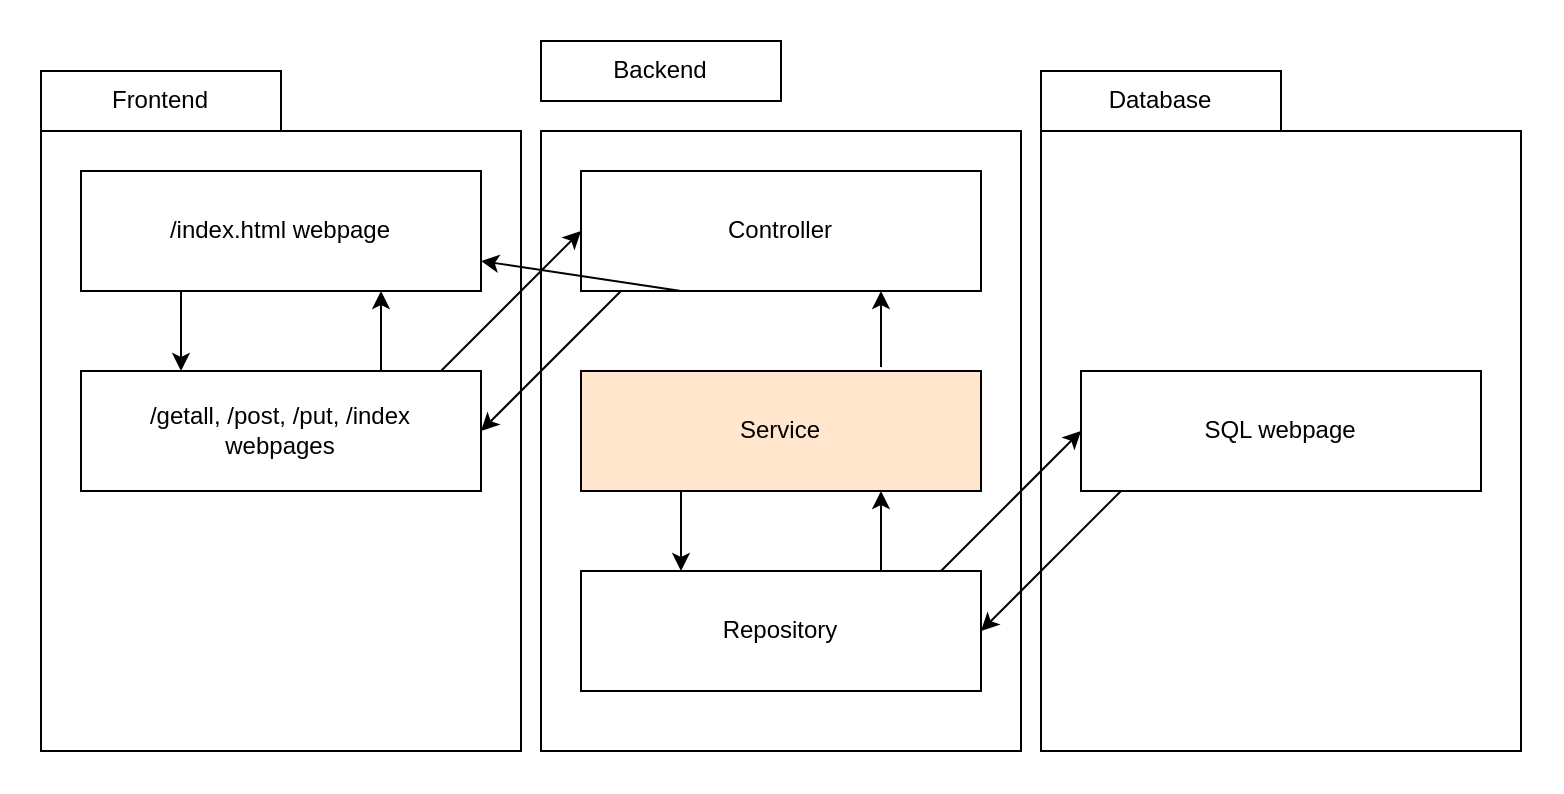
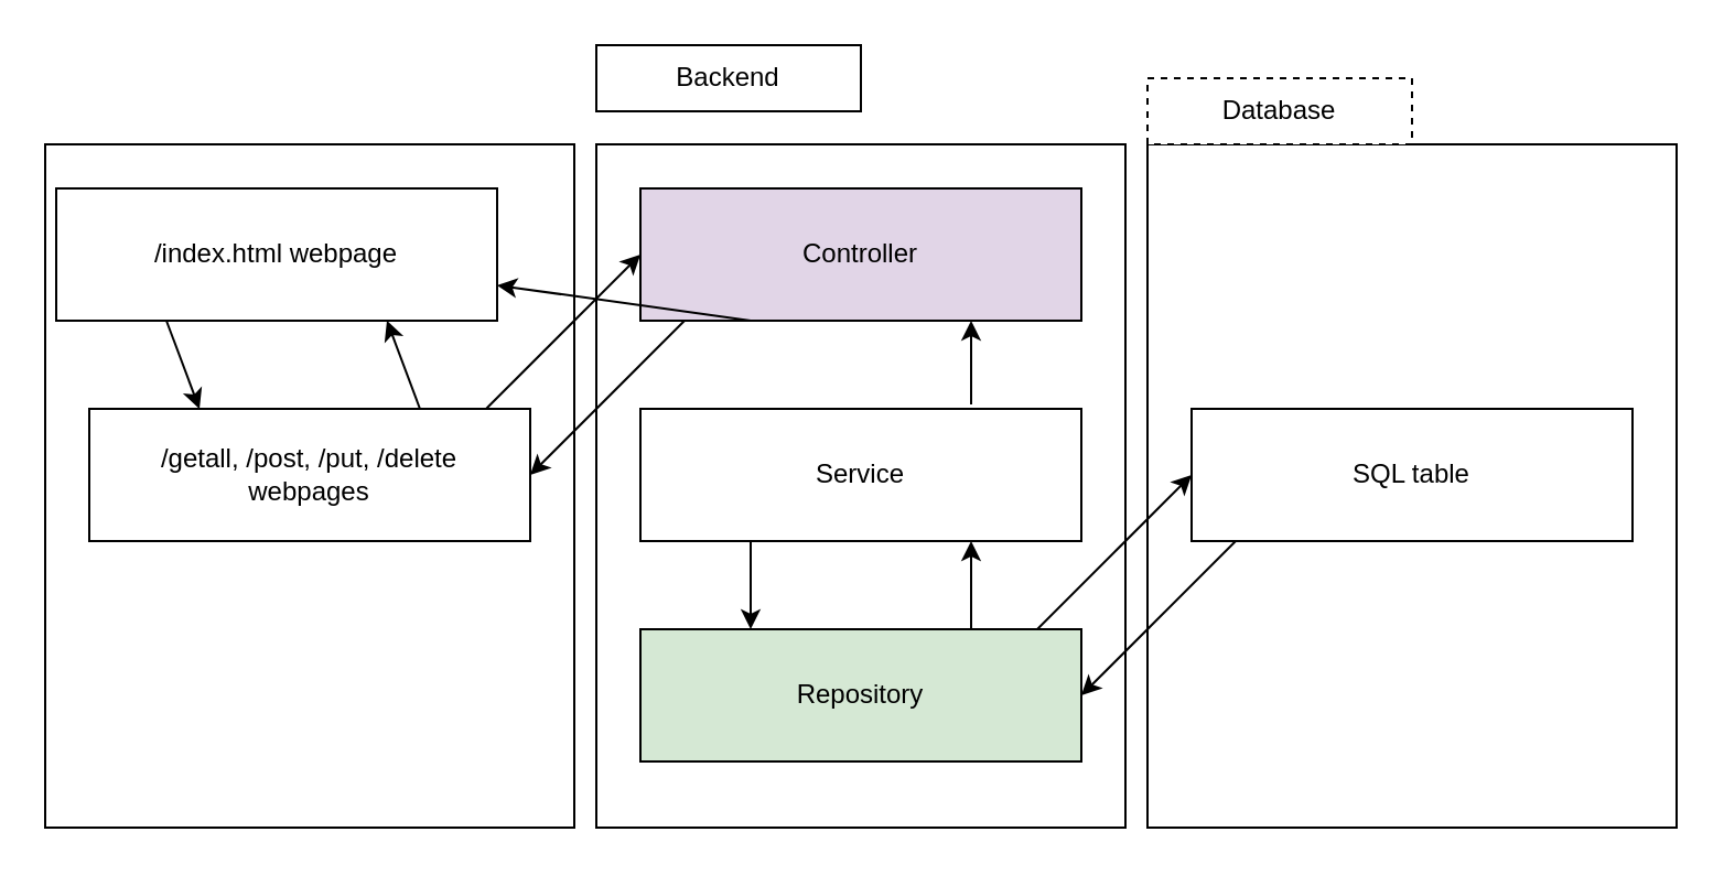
- <mxCell id="5" value="Frontend" style="rounded=0;whiteSpace=wrap;html=1;" vertex="1" parent="1"><mxGeometry x="20" y="35" width="120" height="30" as="geometry" /></mxCell>
- <mxCell id="7" value="Database" style="rounded=0;whiteSpace=wrap;html=1;" vertex="1" parent="1"><mxGeometry x="520" y="35" width="120" height="30" as="geometry" /></mxCell>
+ <mxCell id="7" value="Database" style="rounded=0;whiteSpace=wrap;html=1;dashed=1;" vertex="1" parent="1"><mxGeometry x="520" y="35" width="120" height="30" as="geometry" /></mxCell>
- <mxCell id="8" value="/index.html webpage" style="rounded=0;whiteSpace=wrap;html=1;" vertex="1" parent="1"><mxGeometry x="40" y="85" width="200" height="60" as="geometry" /></mxCell>
+ <mxCell id="8" value="/index.html webpage" style="rounded=0;whiteSpace=wrap;html=1;" vertex="1" parent="1"><mxGeometry x="25" y="85" width="200" height="60" as="geometry" /></mxCell>
- <mxCell id="10" value="Controller" style="rounded=0;whiteSpace=wrap;html=1;" vertex="1" parent="1"><mxGeometry x="290" y="85" width="200" height="60" as="geometry" /></mxCell>
+ <mxCell id="10" value="Controller" style="rounded=0;whiteSpace=wrap;html=1;fillColor=#e1d5e7;" vertex="1" parent="1"><mxGeometry x="290" y="85" width="200" height="60" as="geometry" /></mxCell>
- <mxCell id="9" value="/getall, /post, /put, /index&lt;br&gt;webpages" style="rounded=0;whiteSpace=wrap;html=1;" vertex="1" parent="1"><mxGeometry x="40" y="185" width="200" height="60" as="geometry" /></mxCell>
+ <mxCell id="9" value="/getall, /post, /put, /delete&lt;br&gt;webpages" style="rounded=0;whiteSpace=wrap;html=1;" vertex="1" parent="1"><mxGeometry x="40" y="185" width="200" height="60" as="geometry" /></mxCell>
- <mxCell id="11" value="Service" style="rounded=0;whiteSpace=wrap;html=1;fillColor=#ffe6cc;" vertex="1" parent="1"><mxGeometry x="290" y="185" width="200" height="60" as="geometry" /></mxCell>
+ <mxCell id="11" value="Service" style="rounded=0;whiteSpace=wrap;html=1;" vertex="1" parent="1"><mxGeometry x="290" y="185" width="200" height="60" as="geometry" /></mxCell>
- <mxCell id="13" value="SQL webpage" style="rounded=0;whiteSpace=wrap;html=1;" vertex="1" parent="1"><mxGeometry x="540" y="185" width="200" height="60" as="geometry" /></mxCell>
+ <mxCell id="13" value="SQL table" style="rounded=0;whiteSpace=wrap;html=1;" vertex="1" parent="1"><mxGeometry x="540" y="185" width="200" height="60" as="geometry" /></mxCell>
- <mxCell id="12" value="Repository" style="rounded=0;whiteSpace=wrap;html=1;" vertex="1" parent="1"><mxGeometry x="290" y="285" width="200" height="60" as="geometry" /></mxCell>
+ <mxCell id="12" value="Repository" style="rounded=0;whiteSpace=wrap;html=1;fillColor=#d5e8d4;" vertex="1" parent="1"><mxGeometry x="290" y="285" width="200" height="60" as="geometry" /></mxCell>
